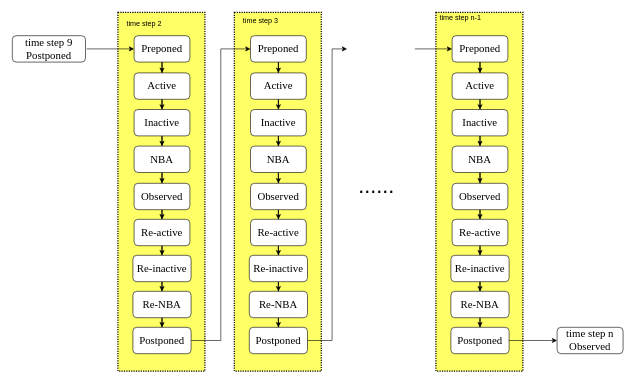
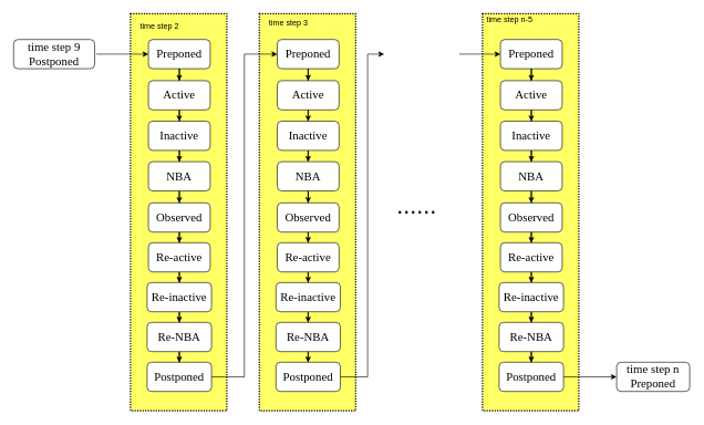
- <mxCell id="42" value="time step n-1" style="text;html=1;strokeColor=none;fillColor=none;align=center;verticalAlign=middle;whiteSpace=wrap;rounded=0;dashed=1;dashPattern=1 1;" vertex="1" parent="1"><mxGeometry x="729" y="20" width="76" height="20" as="geometry" /></mxCell>
+ <mxCell id="42" value="time step n-5" style="text;html=1;strokeColor=none;fillColor=none;align=center;verticalAlign=middle;whiteSpace=wrap;rounded=0;dashed=1;dashPattern=1 1;" vertex="1" parent="1"><mxGeometry x="729" y="20" width="76" height="20" as="geometry" /></mxCell>
- <mxCell id="66" value="&lt;span style=&quot;font-family: &amp;#34;comic sans ms&amp;#34; ; font-size: 18px&quot;&gt;time step n Observed&lt;/span&gt;" style="rounded=1;whiteSpace=wrap;html=1;" vertex="1" parent="1"><mxGeometry x="928" y="545" width="110" height="44" as="geometry" /></mxCell>
+ <mxCell id="66" value="&lt;span style=&quot;font-family: &amp;#34;comic sans ms&amp;#34; ; font-size: 18px&quot;&gt;time step n Preponed&lt;/span&gt;" style="rounded=1;whiteSpace=wrap;html=1;" vertex="1" parent="1"><mxGeometry x="928" y="545" width="110" height="44" as="geometry" /></mxCell>
